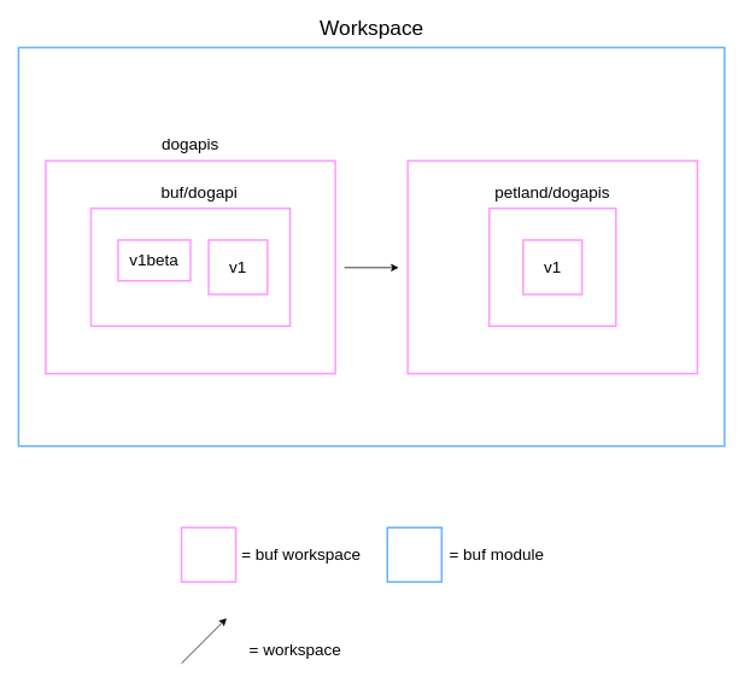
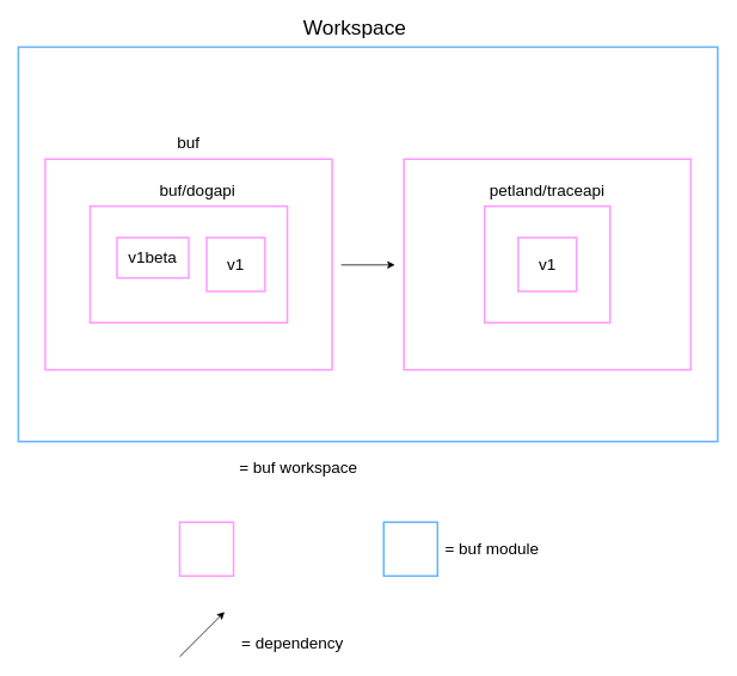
- <mxCell id="3" value="&lt;font style=&quot;font-size: 23px&quot;&gt;Workspace&lt;/font&gt;" style="text;html=1;align=center;verticalAlign=middle;resizable=0;points=[];autosize=1;strokeColor=none;fillColor=none;" parent="1" vertex="1"><mxGeometry x="345" y="20" width="130" height="20" as="geometry" /></mxCell>
+ <mxCell id="3" value="&lt;font style=&quot;font-size: 23px&quot;&gt;Workspace&lt;/font&gt;" style="text;html=1;align=center;verticalAlign=middle;resizable=0;points=[];autosize=1;strokeColor=none;fillColor=none;" parent="1" vertex="1"><mxGeometry x="330" y="20" width="130" height="20" as="geometry" /></mxCell>
- <mxCell id="6" value="&lt;font style=&quot;font-size: 18px&quot;&gt;dogapis&lt;/font&gt;" style="text;html=1;strokeColor=none;fillColor=none;align=center;verticalAlign=middle;whiteSpace=wrap;rounded=0;fontSize=23;" parent="1" vertex="1"><mxGeometry x="180" y="142" width="60" height="30" as="geometry" /></mxCell>
+ <mxCell id="6" value="&lt;font style=&quot;font-size: 18px&quot;&gt;buf&lt;/font&gt;" style="text;html=1;strokeColor=none;fillColor=none;align=center;verticalAlign=middle;whiteSpace=wrap;rounded=0;fontSize=23;" parent="1" vertex="1"><mxGeometry x="180" y="142" width="60" height="30" as="geometry" /></mxCell>
- <mxCell id="13" value="petland/dogapis" style="text;html=1;strokeColor=none;fillColor=none;align=center;verticalAlign=middle;whiteSpace=wrap;rounded=0;fontSize=18;" parent="1" vertex="1"><mxGeometry x="540" y="197" width="140" height="30" as="geometry" /></mxCell>
+ <mxCell id="13" value="petland/traceapi" style="text;html=1;strokeColor=none;fillColor=none;align=center;verticalAlign=middle;whiteSpace=wrap;rounded=0;fontSize=18;" parent="1" vertex="1"><mxGeometry x="540" y="197" width="140" height="30" as="geometry" /></mxCell>
- <mxCell id="16" value="= buf workspace" style="text;html=1;strokeColor=none;fillColor=none;align=center;verticalAlign=middle;whiteSpace=wrap;rounded=0;fontSize=18;" parent="1" vertex="1"><mxGeometry x="260" y="597" width="145" height="30" as="geometry" /></mxCell>
+ <mxCell id="16" value="= buf workspace" style="text;html=1;strokeColor=none;fillColor=none;align=center;verticalAlign=middle;whiteSpace=wrap;rounded=0;fontSize=18;" parent="1" vertex="1"><mxGeometry x="260" y="507" width="145" height="30" as="geometry" /></mxCell>
- <mxCell id="20" value="= workspace" style="text;html=1;strokeColor=none;fillColor=none;align=center;verticalAlign=middle;whiteSpace=wrap;rounded=0;fontSize=18;" parent="1" vertex="1"><mxGeometry x="260.5" y="702" width="130" height="30" as="geometry" /></mxCell>
+ <mxCell id="20" value="= dependency" style="text;html=1;strokeColor=none;fillColor=none;align=center;verticalAlign=middle;whiteSpace=wrap;rounded=0;fontSize=18;" parent="1" vertex="1"><mxGeometry x="260.5" y="702" width="130" height="30" as="geometry" /></mxCell>
